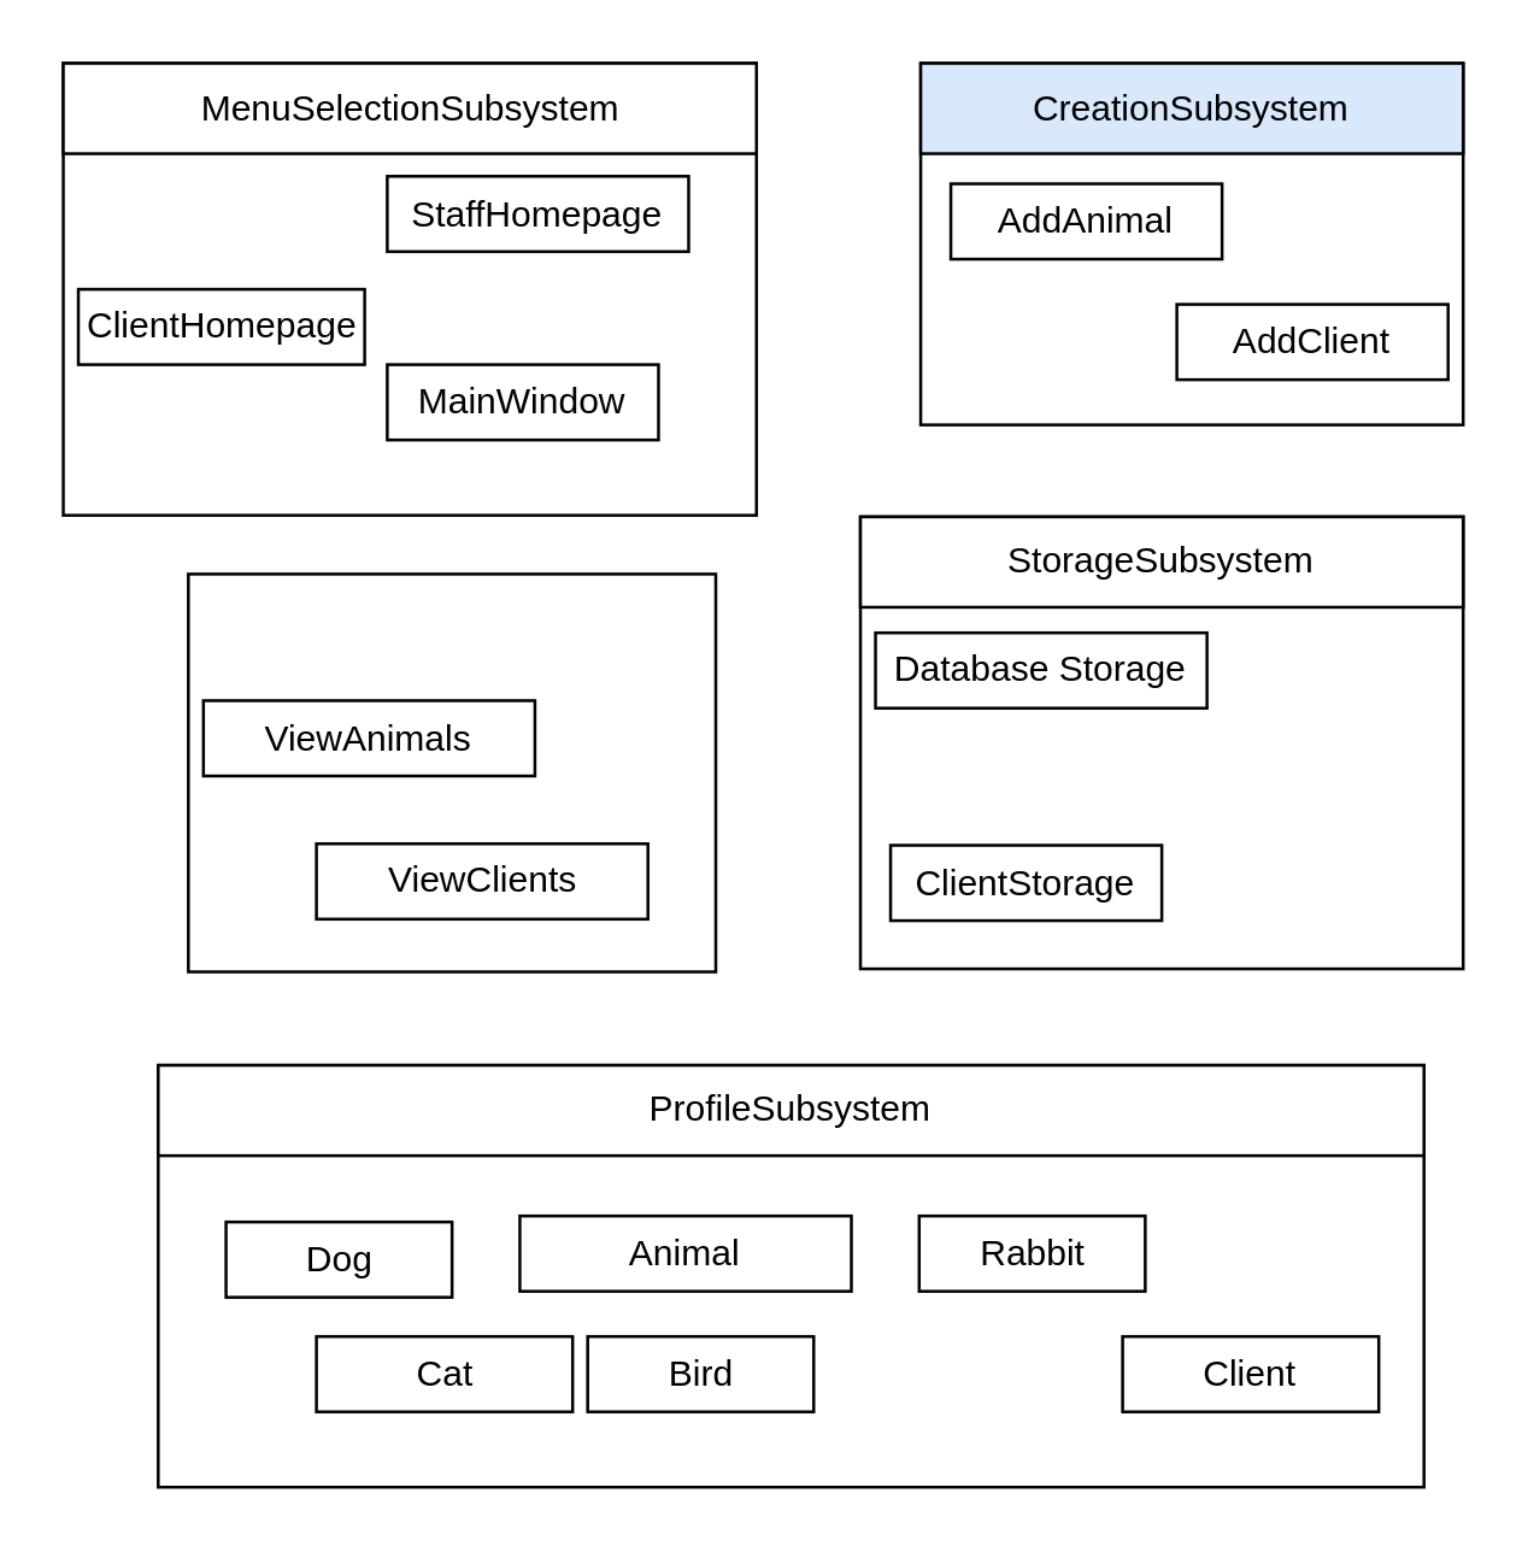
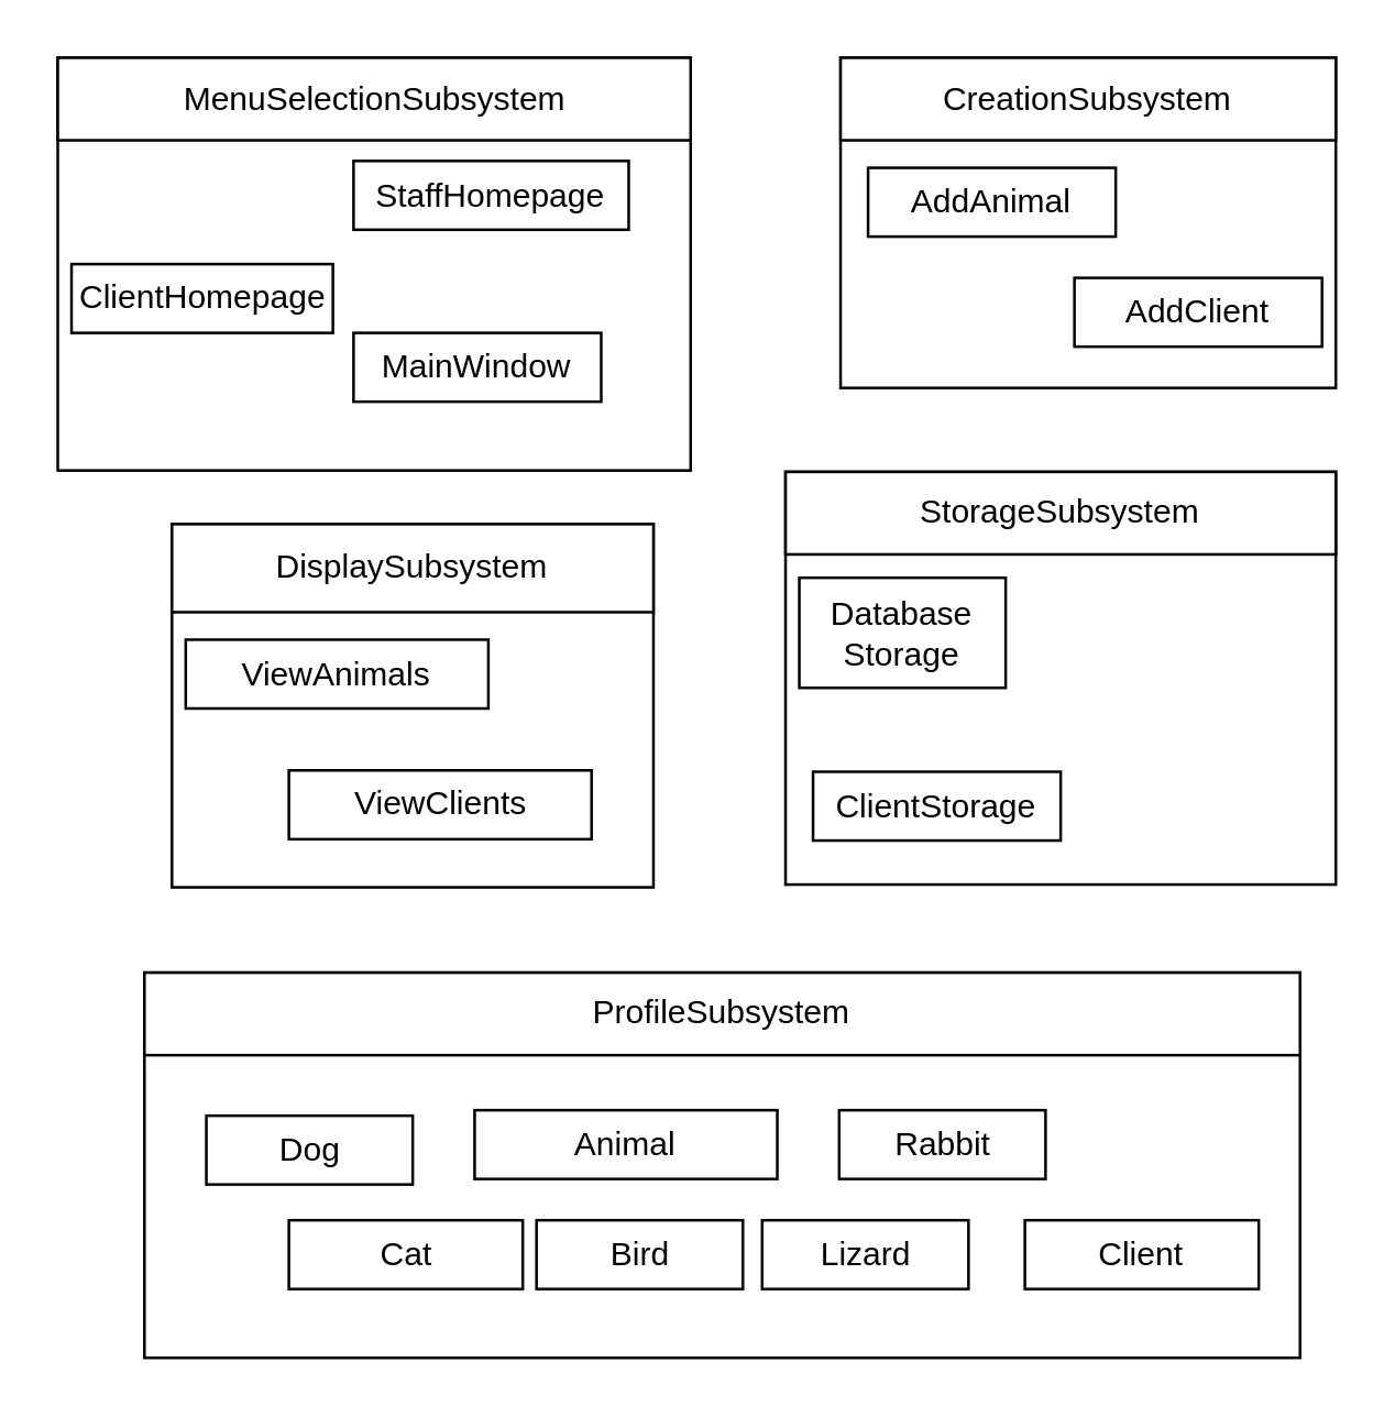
- <mxCell id="24" value="CreationSubsystem" style="rounded=0;whiteSpace=wrap;html=1;fillColor=#dae8fc;" vertex="1" parent="1"><mxGeometry x="305" y="20.5" width="180" height="30" as="geometry" /></mxCell>
+ <mxCell id="24" value="CreationSubsystem" style="rounded=0;whiteSpace=wrap;html=1;" vertex="1" parent="1"><mxGeometry x="305" y="20.5" width="180" height="30" as="geometry" /></mxCell>
+ <mxCell id="25" value="DisplaySubsystem" style="rounded=0;whiteSpace=wrap;html=1;" vertex="1" parent="1"><mxGeometry x="62" y="190" width="175" height="32" as="geometry" /></mxCell>
- <mxCell id="11" value="Database Storage" style="rounded=0;whiteSpace=wrap;html=1;" vertex="1" parent="1"><mxGeometry x="290" y="209.5" width="110" height="25" as="geometry" /></mxCell>
+ <mxCell id="11" value="Database Storage" style="rounded=0;whiteSpace=wrap;html=1;" vertex="1" parent="1"><mxGeometry x="290" y="209.5" width="75" height="40" as="geometry" /></mxCell>
+ <mxCell id="16" value="Lizard" style="rounded=0;whiteSpace=wrap;html=1;" vertex="1" parent="1"><mxGeometry x="276.5" y="443" width="75" height="25" as="geometry" /></mxCell>
